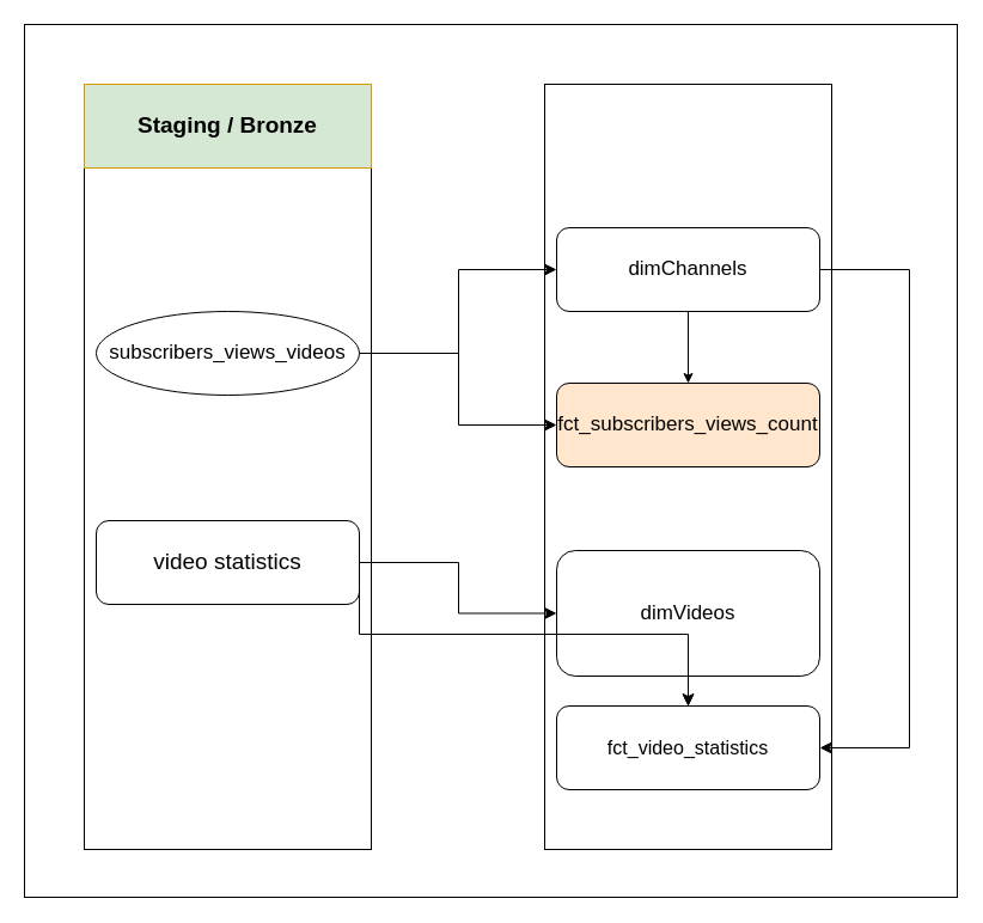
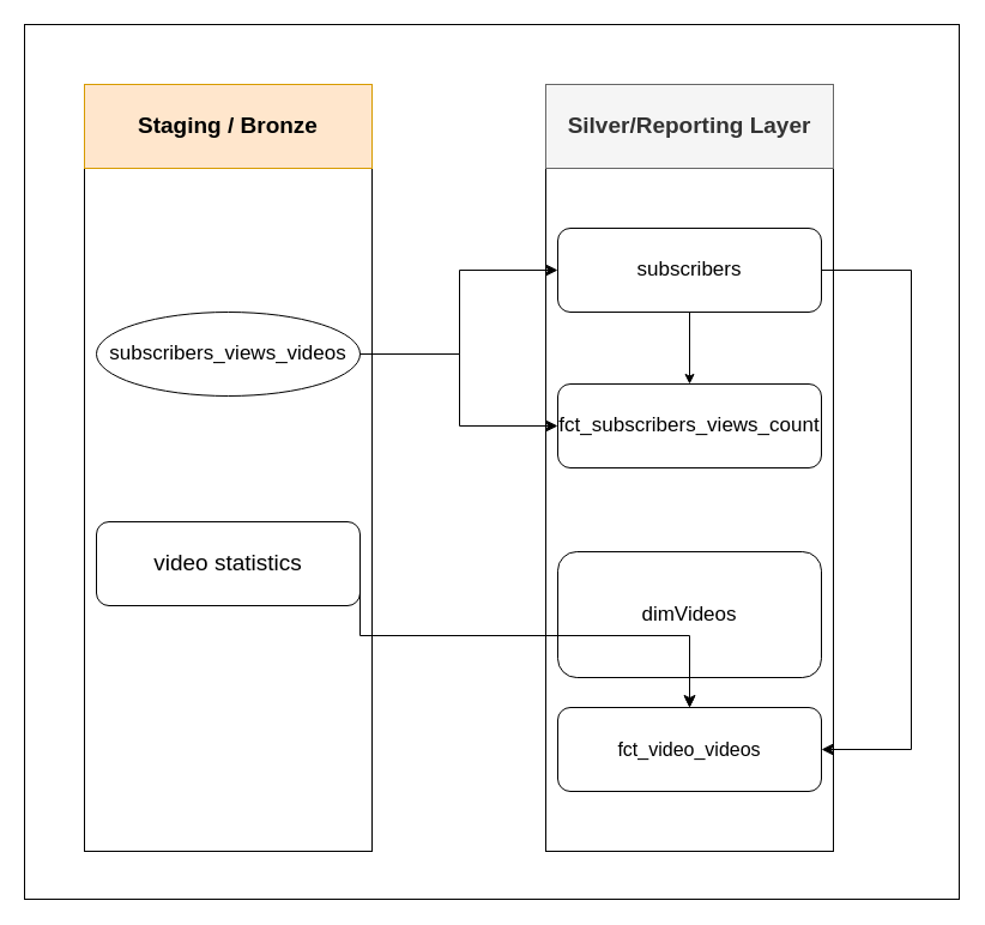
- <mxCell id="5" value="&lt;font style=&quot;font-size: 19px;&quot;&gt;&lt;b&gt;Staging / Bronze&lt;/b&gt;&lt;/font&gt;" style="rounded=0;whiteSpace=wrap;html=1;fillColor=#d5e8d4;strokeColor=#d79b00;" vertex="1" parent="1"><mxGeometry x="70" y="70" width="240" height="70" as="geometry" /></mxCell>
+ <mxCell id="5" value="&lt;font style=&quot;font-size: 19px;&quot;&gt;&lt;b&gt;Staging / Bronze&lt;/b&gt;&lt;/font&gt;" style="rounded=0;whiteSpace=wrap;html=1;fillColor=#ffe6cc;strokeColor=#d79b00;" vertex="1" parent="1"><mxGeometry x="70" y="70" width="240" height="70" as="geometry" /></mxCell>
+ <mxCell id="6" value="&lt;font style=&quot;font-size: 19px;&quot;&gt;&lt;b&gt;Silver/Reporting Layer&lt;/b&gt;&lt;/font&gt;" style="rounded=0;whiteSpace=wrap;html=1;fillColor=#f5f5f5;strokeColor=#666666;fontColor=#333333;" vertex="1" parent="1"><mxGeometry x="455" y="70" width="240" height="70" as="geometry" /></mxCell>
- <mxCell id="9" value="&lt;font style=&quot;font-size: 17px;&quot;&gt;dimChannels&lt;/font&gt;" style="rounded=1;whiteSpace=wrap;html=1;" vertex="1" parent="1"><mxGeometry x="465" y="190" width="220" height="70" as="geometry" /></mxCell>
+ <mxCell id="9" value="&lt;font style=&quot;font-size: 17px;&quot;&gt;subscribers&lt;/font&gt;" style="rounded=1;whiteSpace=wrap;html=1;" vertex="1" parent="1"><mxGeometry x="465" y="190" width="220" height="70" as="geometry" /></mxCell>
- <mxCell id="10" value="&lt;font style=&quot;font-size: 17px;&quot;&gt;fct_subscribers_views_count&lt;/font&gt;" style="rounded=1;whiteSpace=wrap;html=1;fillColor=#ffe6cc;" vertex="1" parent="1"><mxGeometry x="465" y="320" width="220" height="70" as="geometry" /></mxCell>
+ <mxCell id="10" value="&lt;font style=&quot;font-size: 17px;&quot;&gt;fct_subscribers_views_count&lt;/font&gt;" style="rounded=1;whiteSpace=wrap;html=1;" vertex="1" parent="1"><mxGeometry x="465" y="320" width="220" height="70" as="geometry" /></mxCell>
- <mxCell id="16" value="" style="edgeStyle=elbowEdgeStyle;elbow=horizontal;endArrow=classic;html=1;curved=0;rounded=0;endSize=8;startSize=8;exitX=1;exitY=0.5;exitDx=0;exitDy=0;entryX=0;entryY=0.5;entryDx=0;entryDy=0;" edge="1" parent="1" source="8" target="11"><mxGeometry width="50" height="50" relative="1" as="geometry"><mxPoint x="330" y="550" as="sourcePoint" /><mxPoint x="380" y="500" as="targetPoint" /></mxGeometry></mxCell>
- <mxCell id="12" value="&lt;font style=&quot;font-size: 16px;&quot;&gt;fct_video_statistics&lt;/font&gt;" style="rounded=1;whiteSpace=wrap;html=1;" vertex="1" parent="1"><mxGeometry x="465" y="590" width="220" height="70" as="geometry" /></mxCell>
+ <mxCell id="12" value="&lt;font style=&quot;font-size: 16px;&quot;&gt;fct_video_videos&lt;/font&gt;" style="rounded=1;whiteSpace=wrap;html=1;" vertex="1" parent="1"><mxGeometry x="465" y="590" width="220" height="70" as="geometry" /></mxCell>
